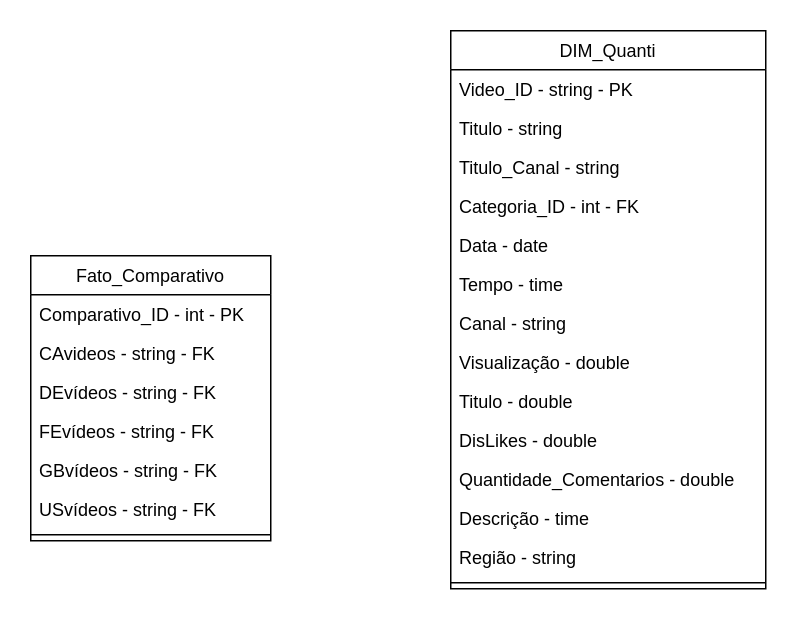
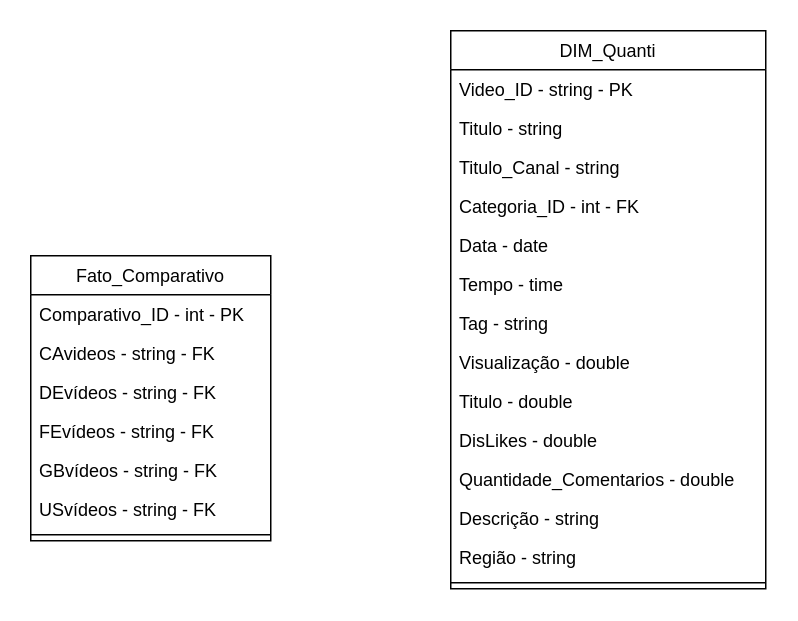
- <mxCell id="17" value="Canal - string" style="text;align=left;verticalAlign=top;spacingLeft=4;spacingRight=4;overflow=hidden;rotatable=0;points=[[0,0.5],[1,0.5]];portConstraint=eastwest;" parent="10" vertex="1"><mxGeometry y="182" width="210" height="26" as="geometry" /></mxCell>
+ <mxCell id="17" value="Tag - string" style="text;align=left;verticalAlign=top;spacingLeft=4;spacingRight=4;overflow=hidden;rotatable=0;points=[[0,0.5],[1,0.5]];portConstraint=eastwest;" parent="10" vertex="1"><mxGeometry y="182" width="210" height="26" as="geometry" /></mxCell>
- <mxCell id="22" value="Descrição - time&#10;" style="text;align=left;verticalAlign=top;spacingLeft=4;spacingRight=4;overflow=hidden;rotatable=0;points=[[0,0.5],[1,0.5]];portConstraint=eastwest;" parent="10" vertex="1"><mxGeometry y="312" width="210" height="26" as="geometry" /></mxCell>
+ <mxCell id="22" value="Descrição - string&#10;" style="text;align=left;verticalAlign=top;spacingLeft=4;spacingRight=4;overflow=hidden;rotatable=0;points=[[0,0.5],[1,0.5]];portConstraint=eastwest;" parent="10" vertex="1"><mxGeometry y="312" width="210" height="26" as="geometry" /></mxCell>
